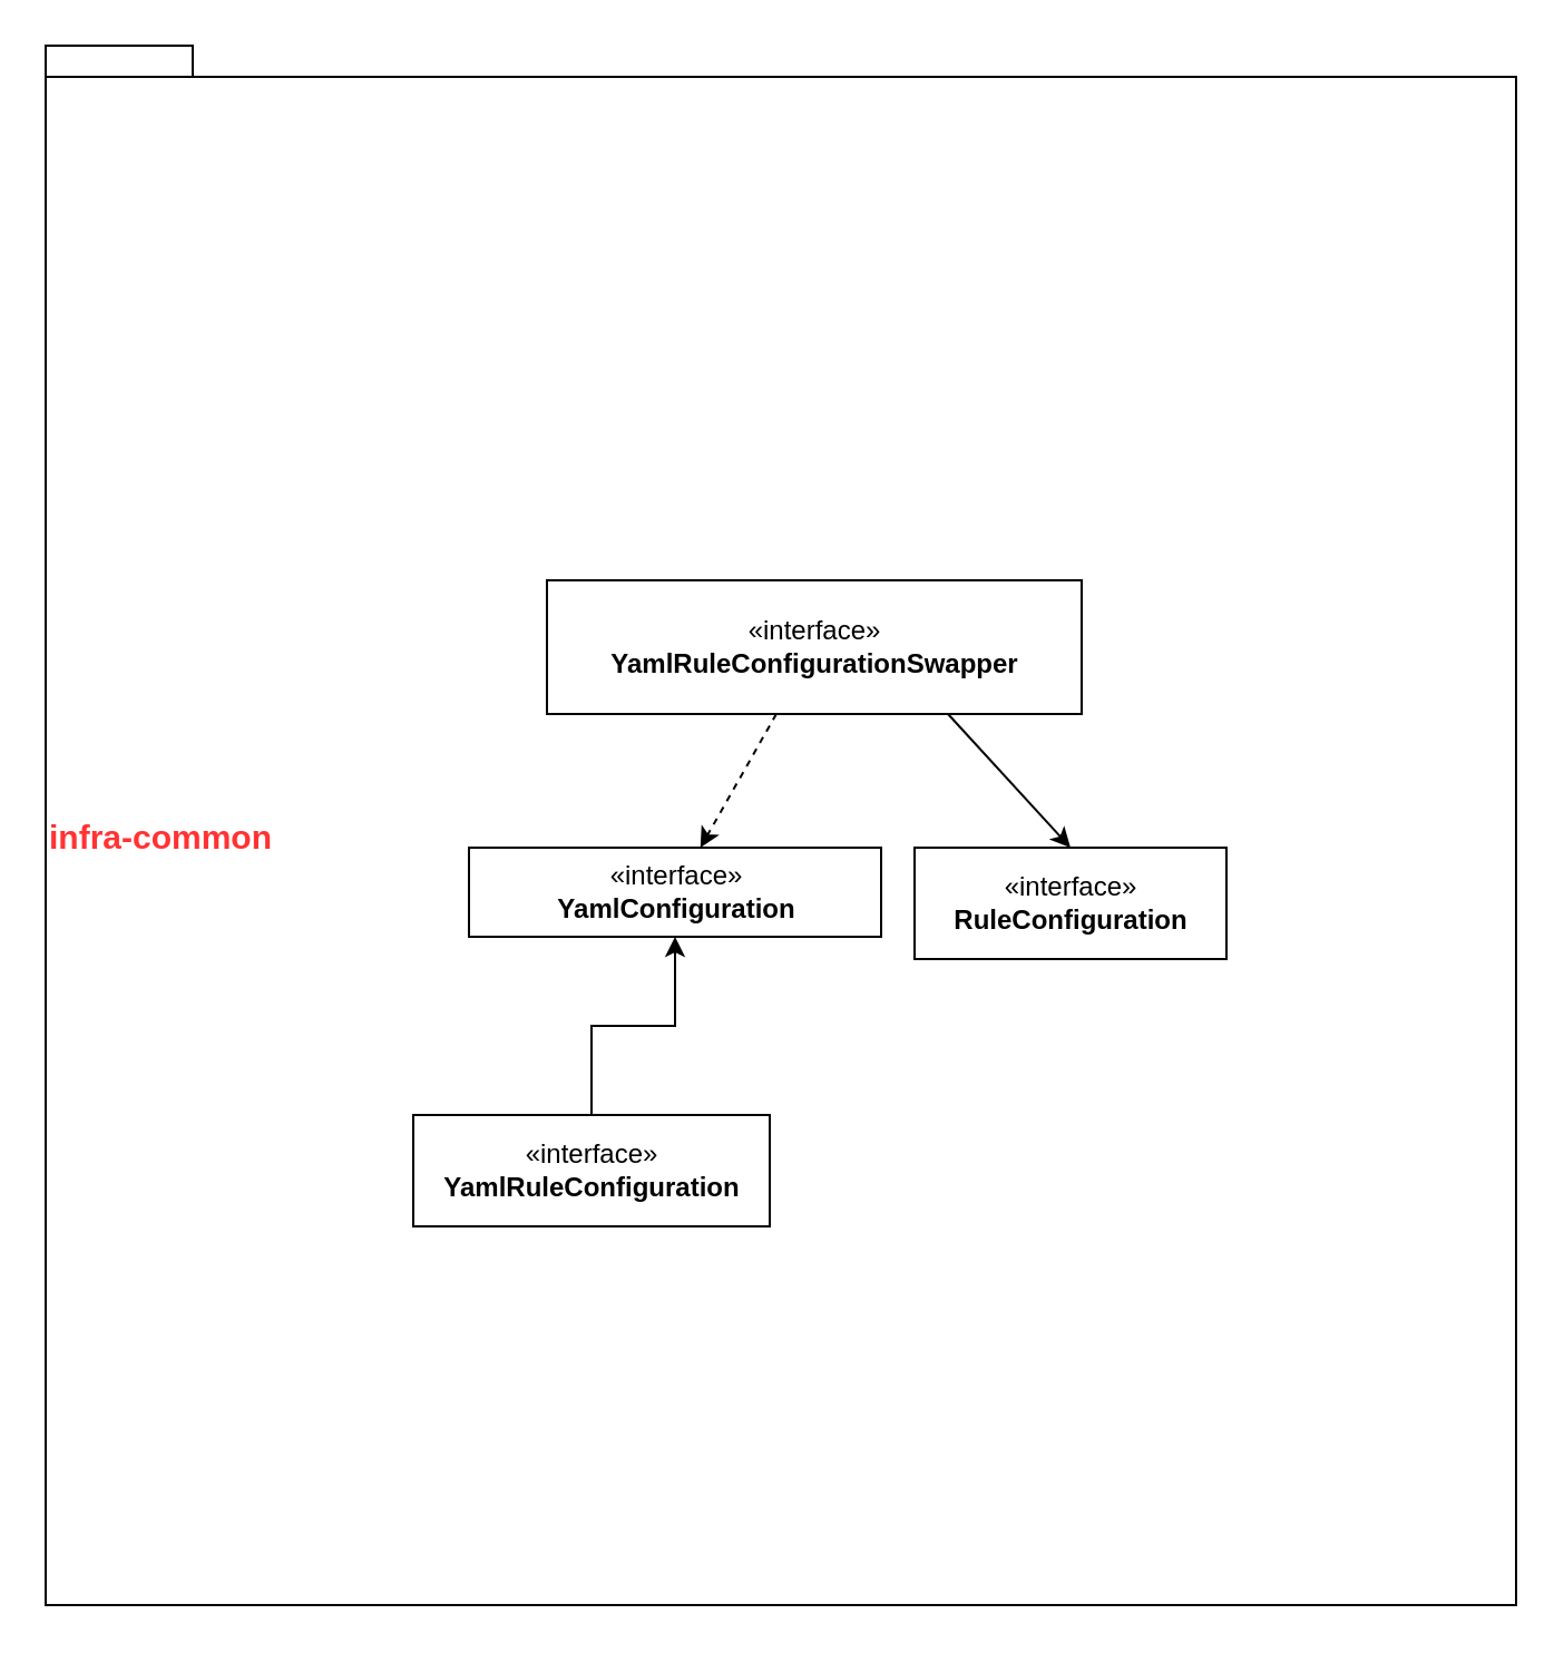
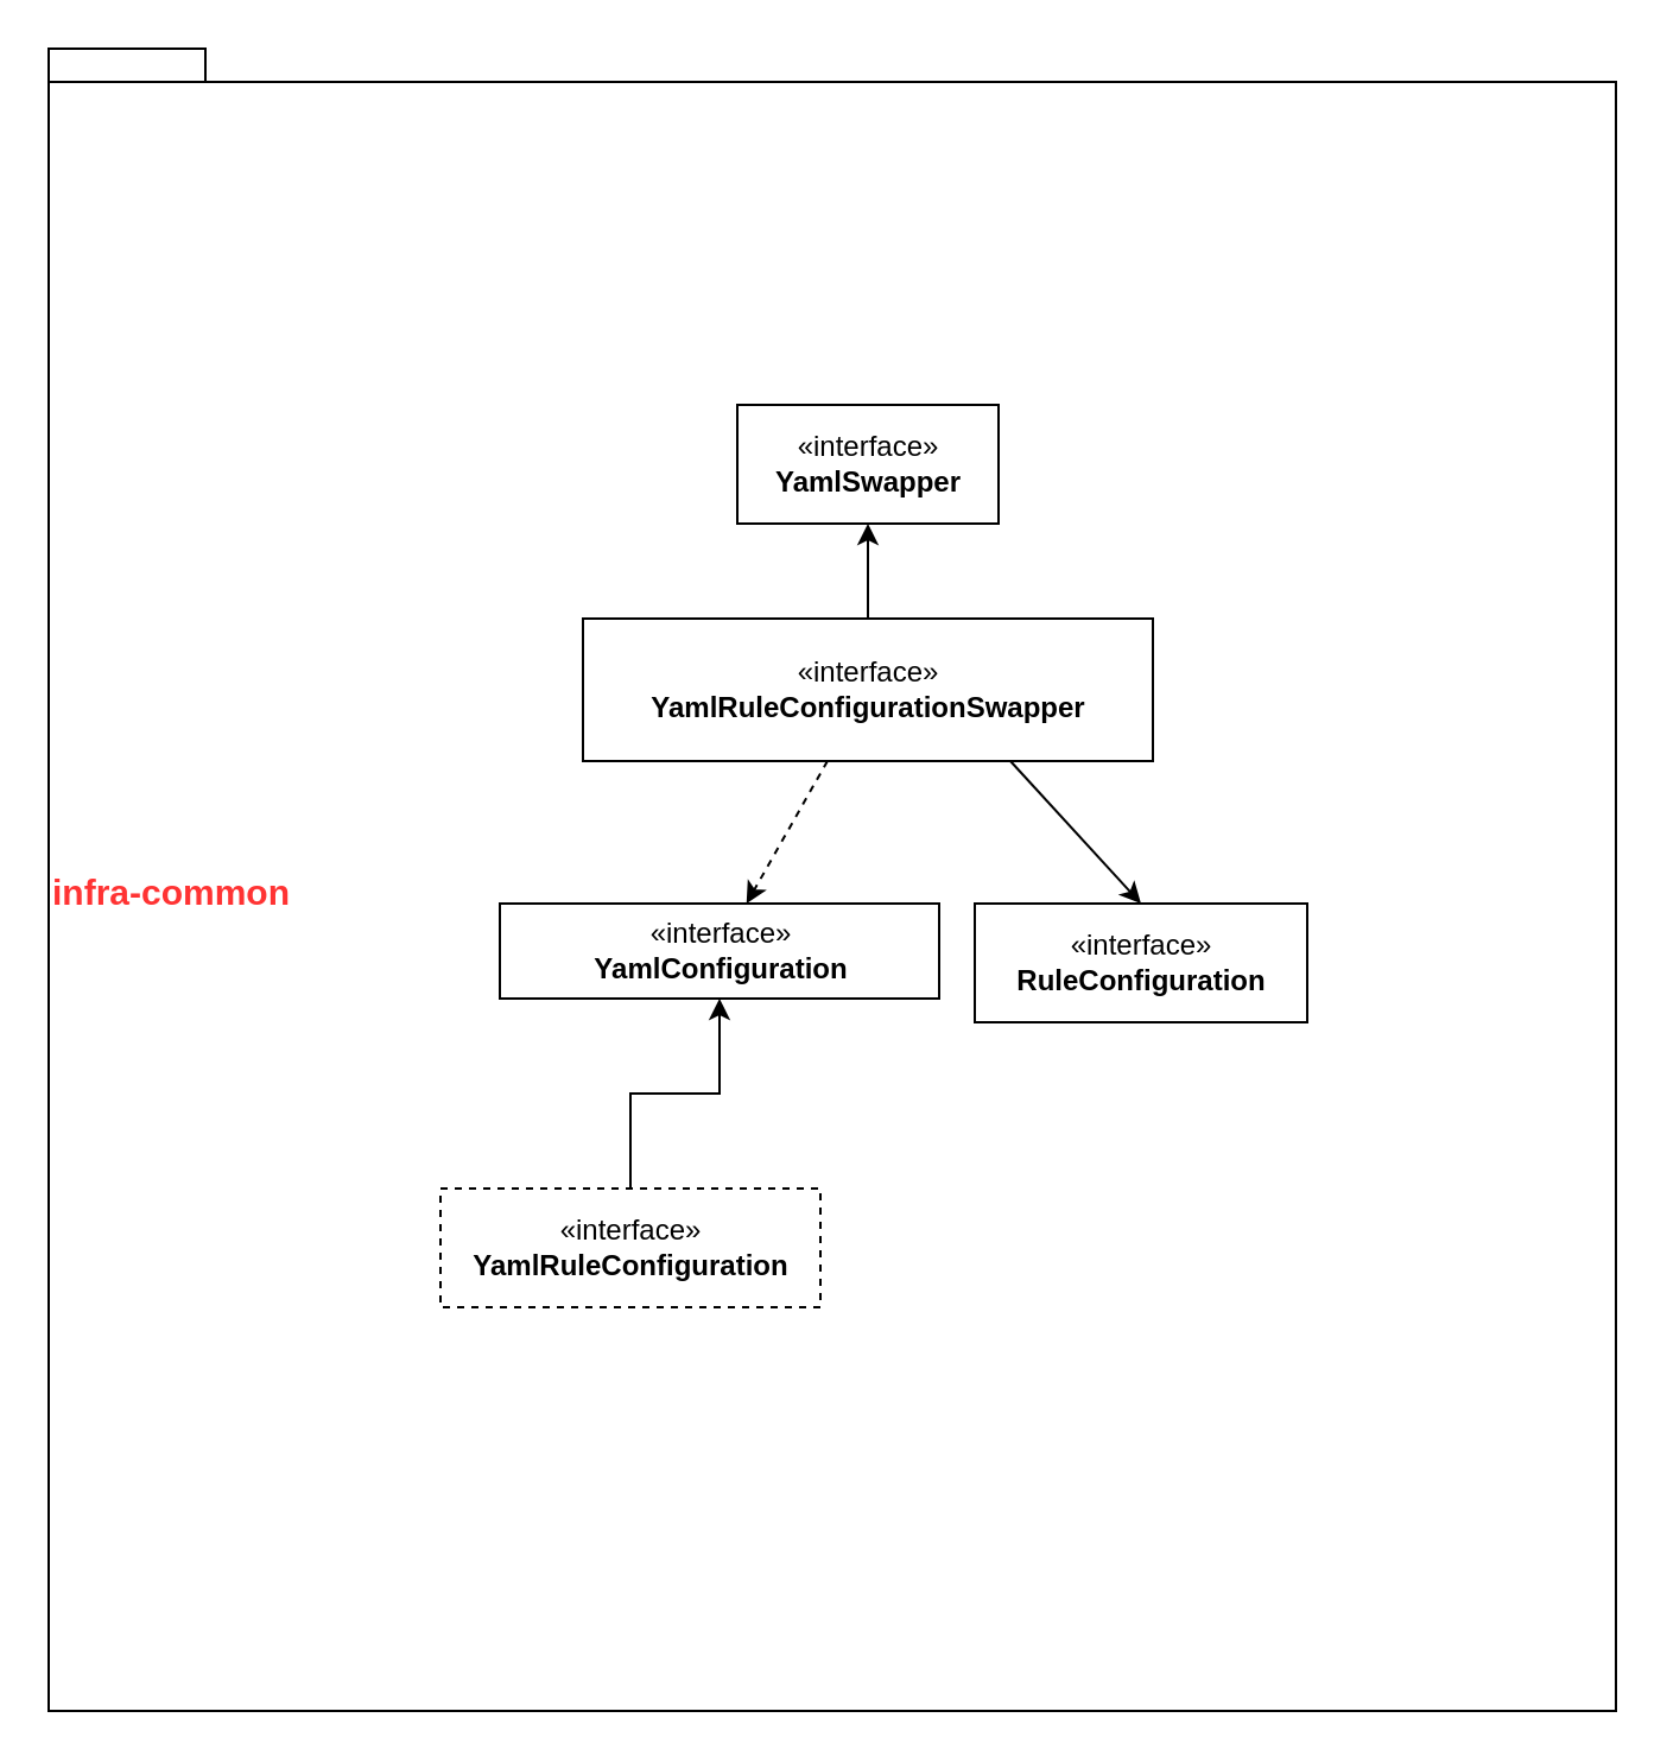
+ <mxCell id="7" value="«interface»&lt;br&gt;&lt;b&gt;YamlSwapper&lt;/b&gt;" style="html=1;" vertex="1" parent="1"><mxGeometry x="310" y="170" width="110" height="50" as="geometry" /></mxCell>
+ <mxCell id="8" value="" style="edgeStyle=orthogonalEdgeStyle;rounded=0;orthogonalLoop=1;jettySize=auto;html=1;" edge="1" parent="1" source="11" target="7"><mxGeometry relative="1" as="geometry" /></mxCell>
- <mxCell id="5" value="«interface»&lt;br&gt;&lt;b&gt;YamlRuleConfiguration&lt;/b&gt;" style="html=1;" vertex="1" parent="1"><mxGeometry x="185" y="500" width="160" height="50" as="geometry" /></mxCell>
+ <mxCell id="5" value="«interface»&lt;br&gt;&lt;b&gt;YamlRuleConfiguration&lt;/b&gt;" style="html=1;dashed=1;" vertex="1" parent="1"><mxGeometry x="185" y="500" width="160" height="50" as="geometry" /></mxCell>
